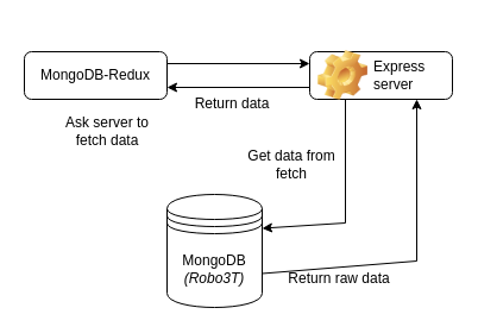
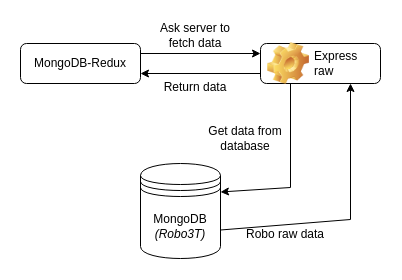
- <mxCell id="3" value="&lt;span style=&quot;font-weight: normal&quot;&gt;Express server&lt;/span&gt;" style="label;whiteSpace=wrap;html=1;image=img/clipart/Gear_128x128.png;fillColor=default;" vertex="1" parent="1"><mxGeometry x="260" y="43" width="120" height="40" as="geometry" /></mxCell>
+ <mxCell id="3" value="&lt;span style=&quot;font-weight: normal&quot;&gt;Express raw&lt;/span&gt;" style="label;whiteSpace=wrap;html=1;image=img/clipart/Gear_128x128.png;fillColor=default;" vertex="1" parent="1"><mxGeometry x="260" y="43" width="120" height="40" as="geometry" /></mxCell>
- <mxCell id="6" value="Ask server to fetch data" style="text;html=1;strokeColor=none;fillColor=none;align=center;verticalAlign=middle;whiteSpace=wrap;rounded=0;" vertex="1" parent="1"><mxGeometry x="45" y="95" width="90" height="30" as="geometry" /></mxCell>
+ <mxCell id="6" value="Ask server to fetch data" style="text;html=1;strokeColor=none;fillColor=none;align=center;verticalAlign=middle;whiteSpace=wrap;rounded=0;" vertex="1" parent="1"><mxGeometry x="150" y="20" width="90" height="30" as="geometry" /></mxCell>
- <mxCell id="5" value="Get data from fetch" style="text;html=1;strokeColor=none;fillColor=none;align=center;verticalAlign=middle;whiteSpace=wrap;rounded=0;" vertex="1" parent="1"><mxGeometry x="200" y="123" width="90" height="30" as="geometry" /></mxCell>
+ <mxCell id="5" value="Get data from database" style="text;html=1;strokeColor=none;fillColor=none;align=center;verticalAlign=middle;whiteSpace=wrap;rounded=0;" vertex="1" parent="1"><mxGeometry x="200" y="123" width="90" height="30" as="geometry" /></mxCell>
- <mxCell id="12" value="Return raw data" style="text;html=1;strokeColor=none;fillColor=none;align=center;verticalAlign=middle;whiteSpace=wrap;rounded=0;" vertex="1" parent="1"><mxGeometry x="240" y="219" width="90" height="30" as="geometry" /></mxCell>
+ <mxCell id="12" value="Robo raw data" style="text;html=1;strokeColor=none;fillColor=none;align=center;verticalAlign=middle;whiteSpace=wrap;rounded=0;" vertex="1" parent="1"><mxGeometry x="240" y="219" width="90" height="30" as="geometry" /></mxCell>
